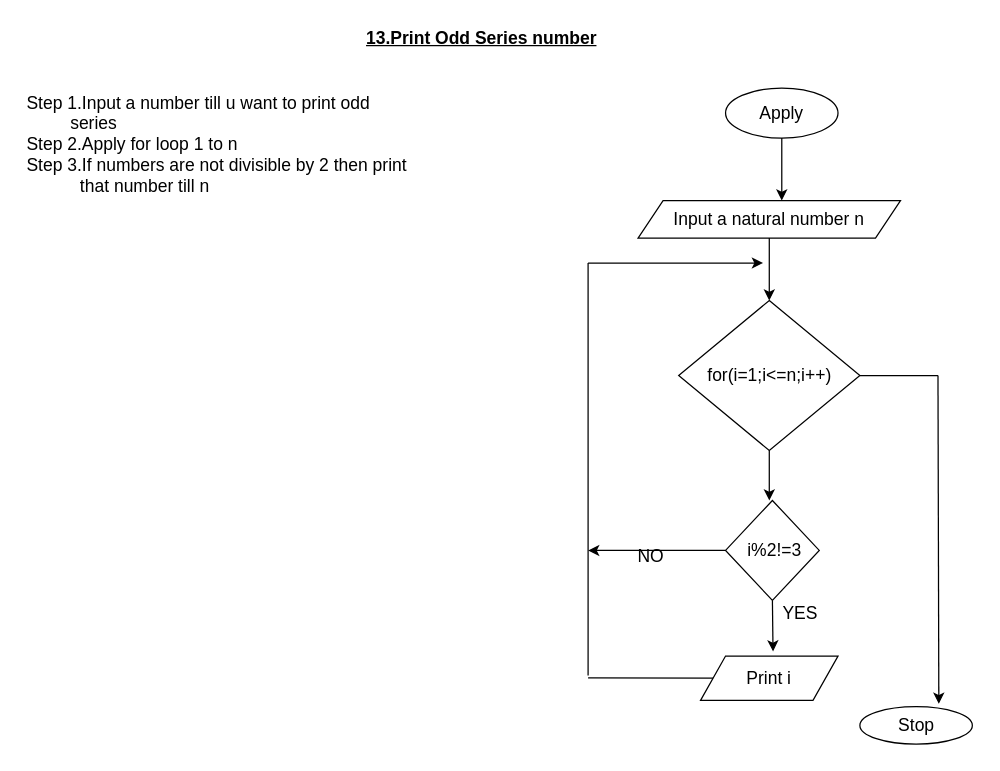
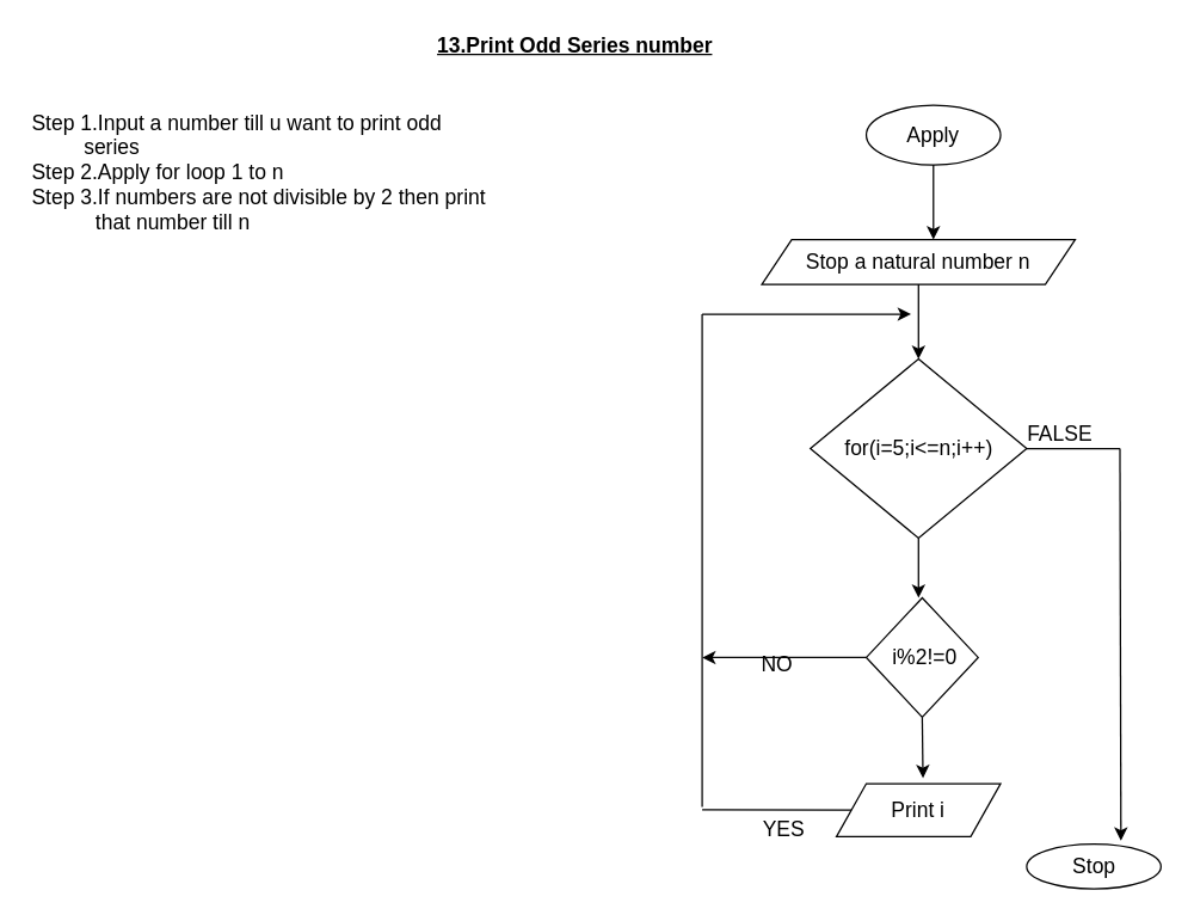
- <mxCell id="6" value="&lt;font style=&quot;font-size: 14px&quot;&gt;Input a natural number n&lt;/font&gt;" style="shape=parallelogram;perimeter=parallelogramPerimeter;whiteSpace=wrap;html=1;fixedSize=1;" vertex="1" parent="1"><mxGeometry x="510" y="160" width="210" height="30" as="geometry" /></mxCell>
+ <mxCell id="6" value="&lt;font style=&quot;font-size: 14px&quot;&gt;Stop a natural number n&lt;/font&gt;" style="shape=parallelogram;perimeter=parallelogramPerimeter;whiteSpace=wrap;html=1;fixedSize=1;" vertex="1" parent="1"><mxGeometry x="510" y="160" width="210" height="30" as="geometry" /></mxCell>
+ <mxCell id="20" value="&lt;span style=&quot;font-size: 14px&quot;&gt;FALSE&lt;/span&gt;" style="text;html=1;strokeColor=none;fillColor=none;align=center;verticalAlign=middle;whiteSpace=wrap;rounded=0;" vertex="1" parent="1"><mxGeometry x="690" y="280" width="40" height="20" as="geometry" /></mxCell>
- <mxCell id="8" value="&lt;font style=&quot;font-size: 14px&quot;&gt;for(i=1;i&amp;lt;=n;i++)&lt;/font&gt;" style="rhombus;whiteSpace=wrap;html=1;" vertex="1" parent="1"><mxGeometry x="542.5" y="240" width="145" height="120" as="geometry" /></mxCell>
+ <mxCell id="8" value="&lt;font style=&quot;font-size: 14px&quot;&gt;for(i=5;i&amp;lt;=n;i++)&lt;/font&gt;" style="rhombus;whiteSpace=wrap;html=1;" vertex="1" parent="1"><mxGeometry x="542.5" y="240" width="145" height="120" as="geometry" /></mxCell>
- <mxCell id="10" value="&lt;font style=&quot;font-size: 14px&quot;&gt;&amp;nbsp;i%2!=3&lt;/font&gt;" style="rhombus;whiteSpace=wrap;html=1;" vertex="1" parent="1"><mxGeometry x="580" y="400" width="75" height="80" as="geometry" /></mxCell>
+ <mxCell id="10" value="&lt;font style=&quot;font-size: 14px&quot;&gt;&amp;nbsp;i%2!=0&lt;/font&gt;" style="rhombus;whiteSpace=wrap;html=1;" vertex="1" parent="1"><mxGeometry x="580" y="400" width="75" height="80" as="geometry" /></mxCell>
- <mxCell id="22" value="&lt;font style=&quot;font-size: 14px&quot;&gt;YES&lt;/font&gt;" style="text;html=1;strokeColor=none;fillColor=none;align=center;verticalAlign=middle;whiteSpace=wrap;rounded=0;" vertex="1" parent="1"><mxGeometry x="620" y="480" width="40" height="20" as="geometry" /></mxCell>
+ <mxCell id="22" value="&lt;font style=&quot;font-size: 14px&quot;&gt;YES&lt;/font&gt;" style="text;html=1;strokeColor=none;fillColor=none;align=center;verticalAlign=middle;whiteSpace=wrap;rounded=0;" vertex="1" parent="1"><mxGeometry x="505" y="545" width="40" height="20" as="geometry" /></mxCell>
